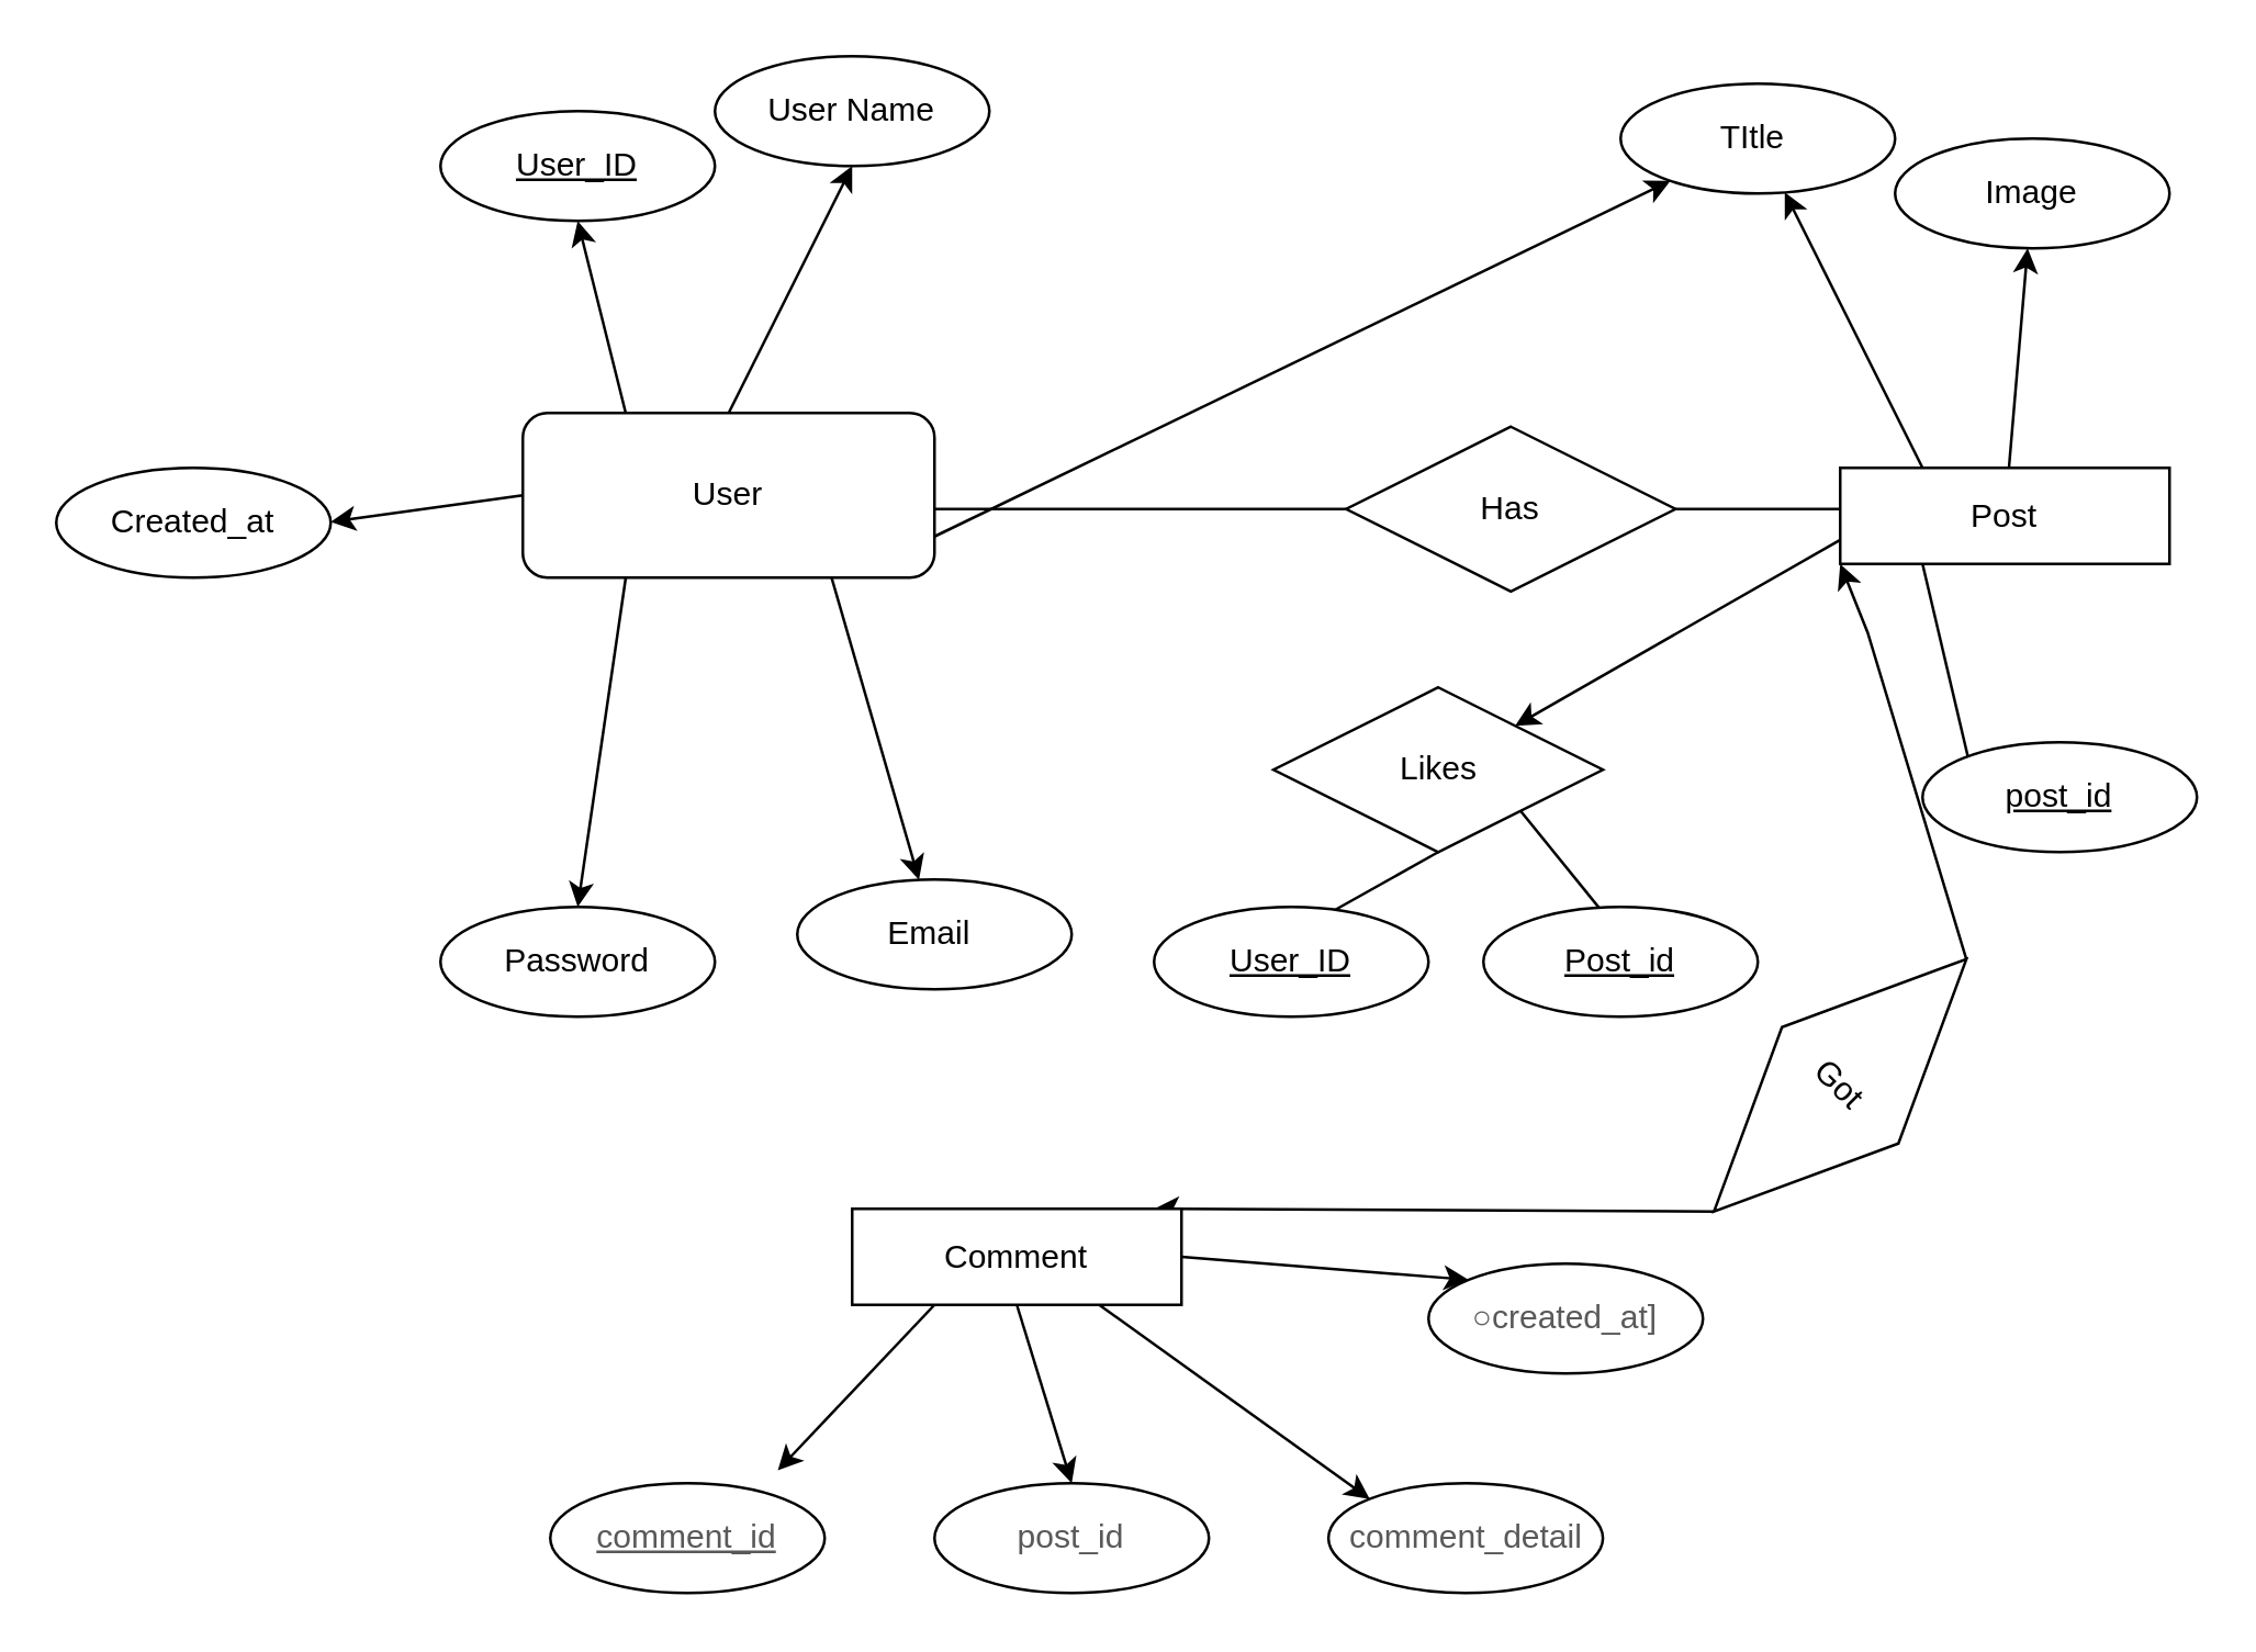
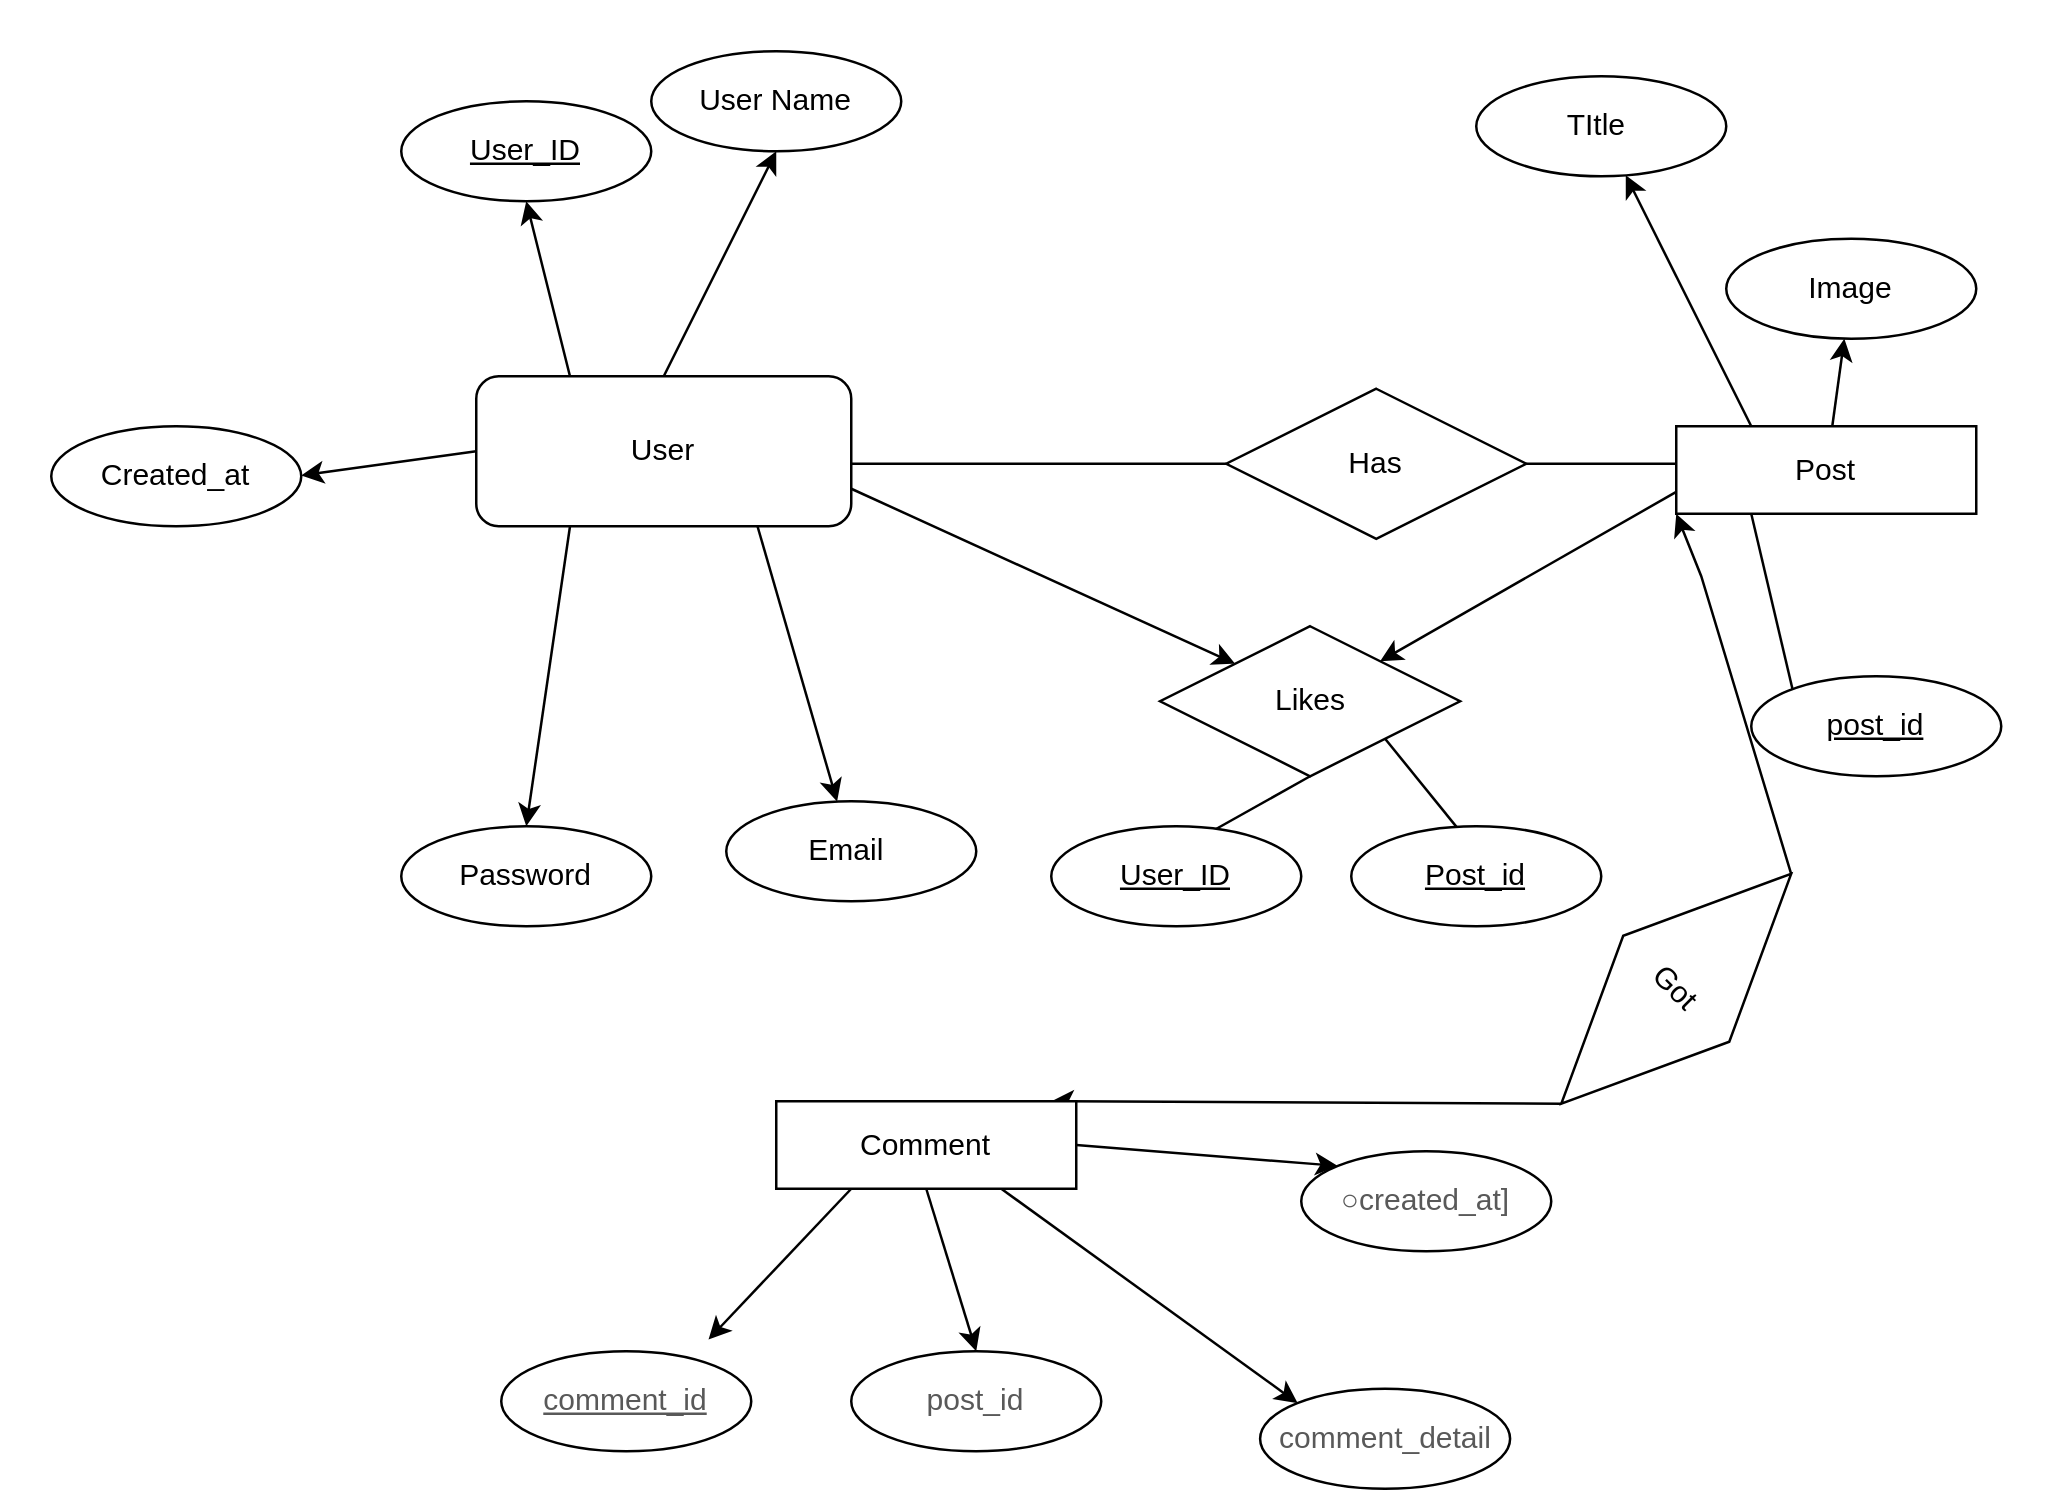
- <mxCell id="23" value="Image" style="ellipse;whiteSpace=wrap;html=1;align=center;" vertex="1" parent="1"><mxGeometry x="690" y="50" width="100" height="40" as="geometry" /></mxCell>
+ <mxCell id="23" value="Image" style="ellipse;whiteSpace=wrap;html=1;align=center;" vertex="1" parent="1"><mxGeometry x="690" y="95" width="100" height="40" as="geometry" /></mxCell>
- <mxCell id="7" style="edgeStyle=none;rounded=0;orthogonalLoop=1;jettySize=auto;html=1;exitX=1;exitY=0.75;exitDx=0;exitDy=0;" edge="1" parent="1" source="8" target="25"><mxGeometry relative="1" as="geometry" /></mxCell>
+ <mxCell id="7" style="edgeStyle=none;rounded=0;orthogonalLoop=1;jettySize=auto;html=1;exitX=1;exitY=0.75;exitDx=0;exitDy=0;entryX=0;entryY=0;entryDx=0;entryDy=0;" edge="1" parent="1" source="8" target="42"><mxGeometry relative="1" as="geometry" /></mxCell>
- <mxCell id="37" value="&lt;span style=&quot;font-size: 9pt; font-family: Arial; font-variant-numeric: normal; font-variant-east-asian: normal; font-variant-alternates: normal; font-variant-position: normal; color: rgb(89, 89, 89);&quot;&gt;comment_detail&lt;/span&gt;" style="ellipse;whiteSpace=wrap;html=1;align=center;" vertex="1" parent="1"><mxGeometry x="483.54" y="540" width="100" height="40" as="geometry" /></mxCell>
+ <mxCell id="37" value="&lt;span style=&quot;font-size: 9pt; font-family: Arial; font-variant-numeric: normal; font-variant-east-asian: normal; font-variant-alternates: normal; font-variant-position: normal; color: rgb(89, 89, 89);&quot;&gt;comment_detail&lt;/span&gt;" style="ellipse;whiteSpace=wrap;html=1;align=center;" vertex="1" parent="1"><mxGeometry x="503.54" y="555" width="100" height="40" as="geometry" /></mxCell>
